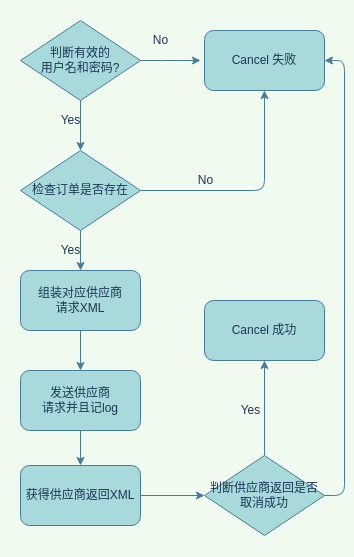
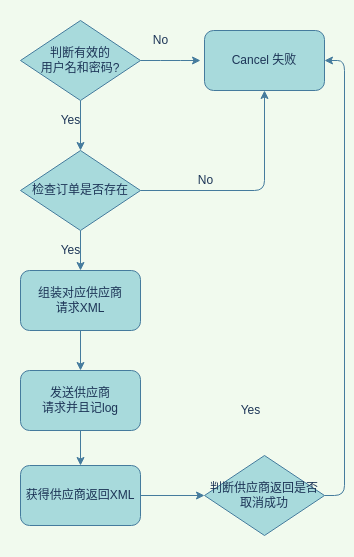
- <mxCell id="18" value="Cancel 成功" style="rounded=1;whiteSpace=wrap;html=1;sketch=0;strokeColor=#457B9D;fillColor=#A8DADC;fontColor=#1D3557;" vertex="1" parent="1"><mxGeometry x="204" y="300" width="120" height="60" as="geometry" /></mxCell>
- <mxCell id="15" style="edgeStyle=orthogonalEdgeStyle;curved=0;rounded=1;sketch=0;orthogonalLoop=1;jettySize=auto;html=1;exitX=0.5;exitY=0;exitDx=0;exitDy=0;entryX=0.5;entryY=1;entryDx=0;entryDy=0;strokeColor=#457B9D;fillColor=#A8DADC;fontColor=#1D3557;" edge="1" parent="1" source="17" target="18"><mxGeometry relative="1" as="geometry" /></mxCell>
